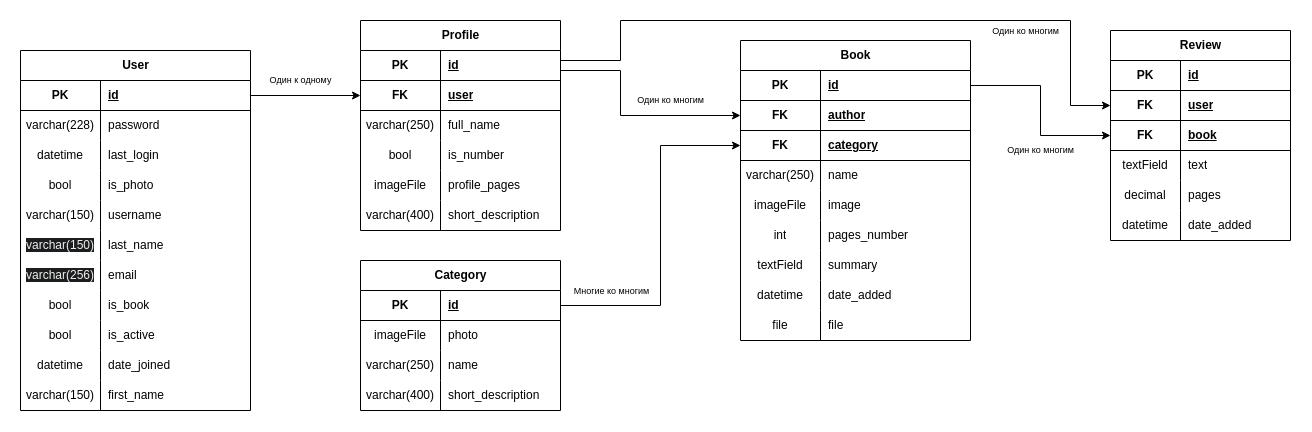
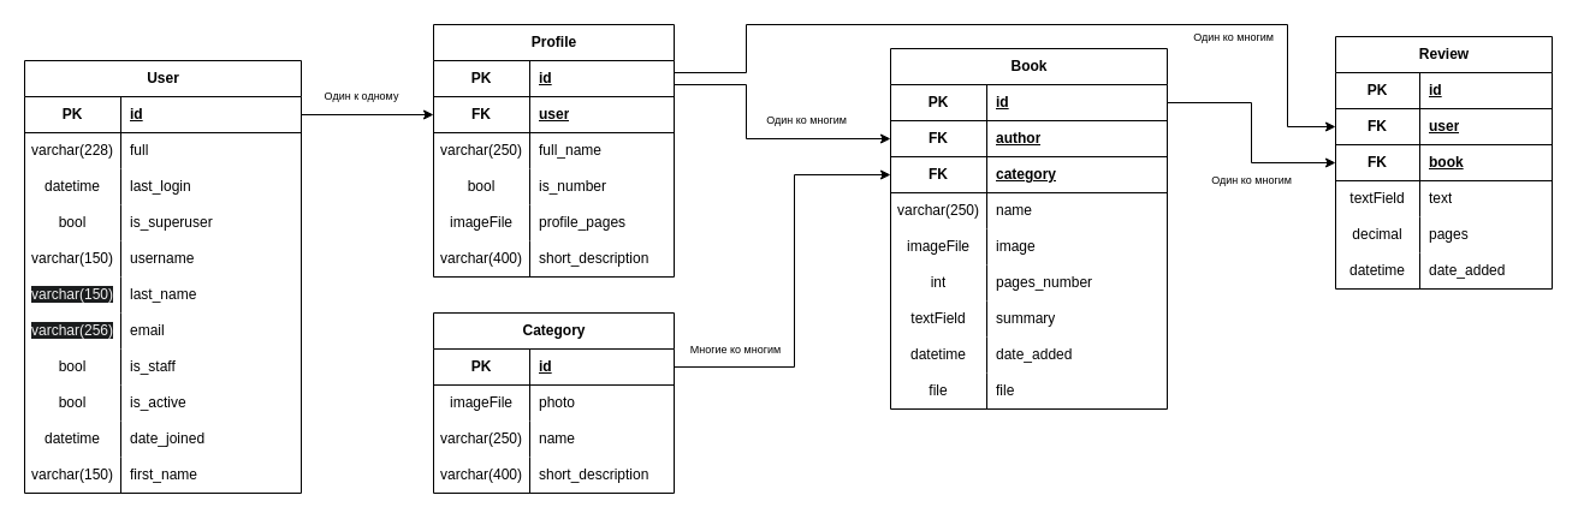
- <mxCell id="8" value="password" style="shape=partialRectangle;connectable=0;fillColor=none;top=0;left=0;bottom=0;right=0;align=left;spacingLeft=6;overflow=hidden;whiteSpace=wrap;html=1;" parent="6" vertex="1"><mxGeometry x="80" width="150" height="30" as="geometry"><mxRectangle width="150" height="30" as="alternateBounds" /></mxGeometry></mxCell>
+ <mxCell id="8" value="full" style="shape=partialRectangle;connectable=0;fillColor=none;top=0;left=0;bottom=0;right=0;align=left;spacingLeft=6;overflow=hidden;whiteSpace=wrap;html=1;" parent="6" vertex="1"><mxGeometry x="80" width="150" height="30" as="geometry"><mxRectangle width="150" height="30" as="alternateBounds" /></mxGeometry></mxCell>
- <mxCell id="14" value="is_photo" style="shape=partialRectangle;connectable=0;fillColor=none;top=0;left=0;bottom=0;right=0;align=left;spacingLeft=6;overflow=hidden;whiteSpace=wrap;html=1;" parent="12" vertex="1"><mxGeometry x="80" width="150" height="30" as="geometry"><mxRectangle width="150" height="30" as="alternateBounds" /></mxGeometry></mxCell>
+ <mxCell id="14" value="is_superuser" style="shape=partialRectangle;connectable=0;fillColor=none;top=0;left=0;bottom=0;right=0;align=left;spacingLeft=6;overflow=hidden;whiteSpace=wrap;html=1;" parent="12" vertex="1"><mxGeometry x="80" width="150" height="30" as="geometry"><mxRectangle width="150" height="30" as="alternateBounds" /></mxGeometry></mxCell>
- <mxCell id="26" value="is_book" style="shape=partialRectangle;connectable=0;fillColor=none;top=0;left=0;bottom=0;right=0;align=left;spacingLeft=6;overflow=hidden;whiteSpace=wrap;html=1;" parent="24" vertex="1"><mxGeometry x="80" width="150" height="30" as="geometry"><mxRectangle width="150" height="30" as="alternateBounds" /></mxGeometry></mxCell>
+ <mxCell id="26" value="is_staff" style="shape=partialRectangle;connectable=0;fillColor=none;top=0;left=0;bottom=0;right=0;align=left;spacingLeft=6;overflow=hidden;whiteSpace=wrap;html=1;" parent="24" vertex="1"><mxGeometry x="80" width="150" height="30" as="geometry"><mxRectangle width="150" height="30" as="alternateBounds" /></mxGeometry></mxCell>
